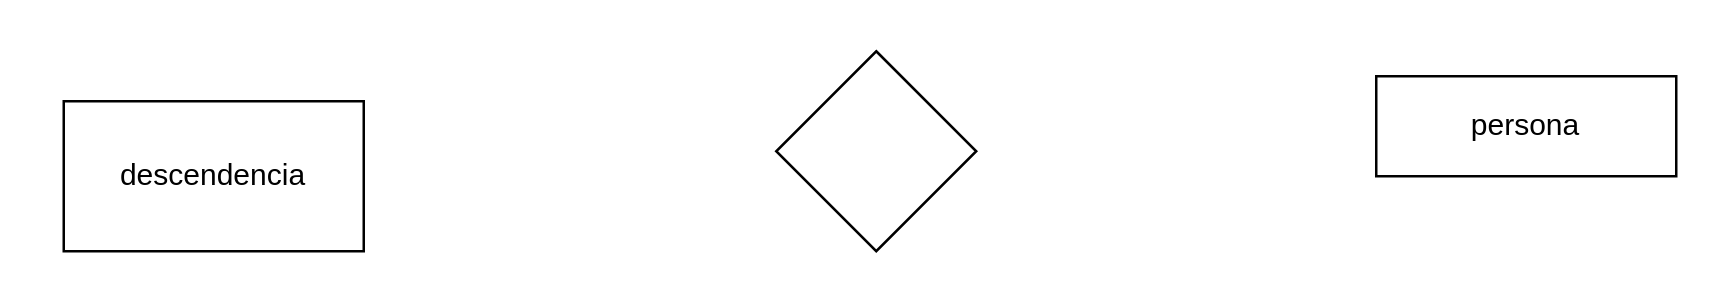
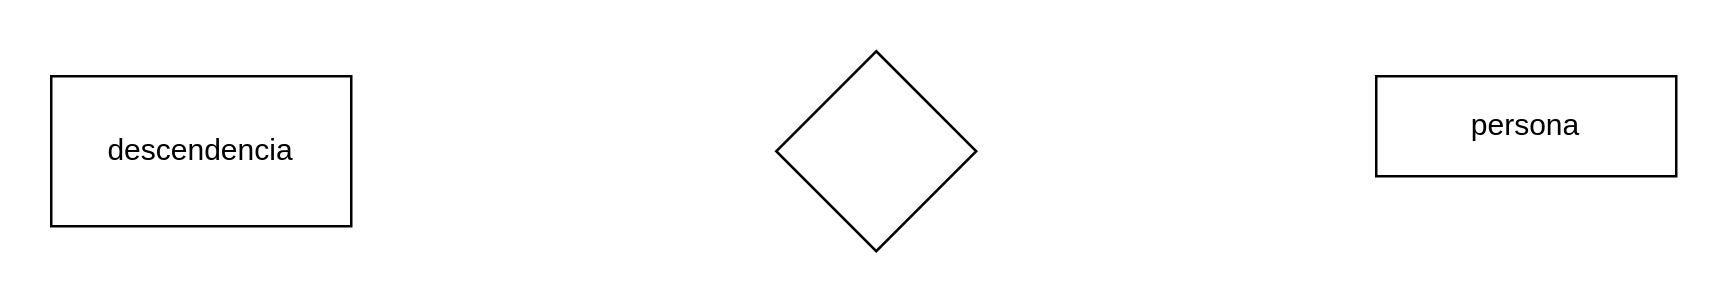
- <mxCell id="2" value="descendencia" style="rounded=0;whiteSpace=wrap;html=1;" vertex="1" parent="1"><mxGeometry x="25" y="40" width="120" height="60" as="geometry" /></mxCell>
+ <mxCell id="2" value="descendencia" style="rounded=0;whiteSpace=wrap;html=1;" vertex="1" parent="1"><mxGeometry x="20" y="30" width="120" height="60" as="geometry" /></mxCell>
